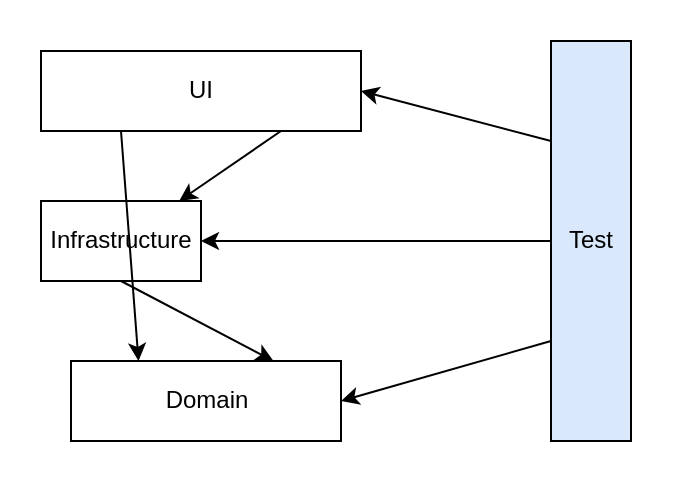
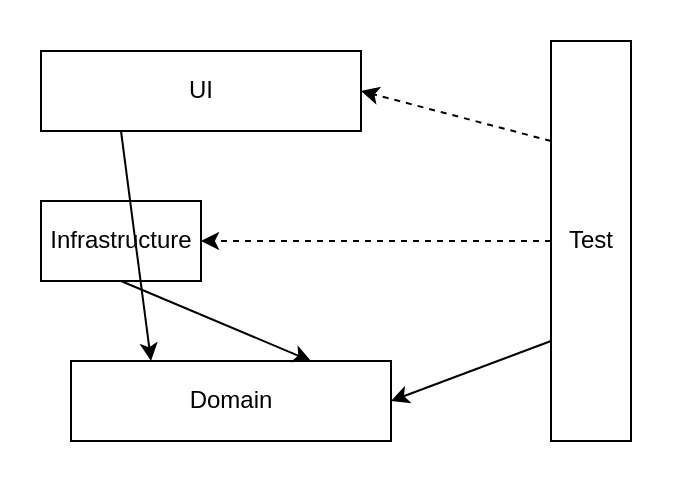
- <mxCell id="2" value="" style="edgeStyle=none;html=1;exitX=0;exitY=0.25;exitDx=0;exitDy=0;entryX=1;entryY=0.5;entryDx=0;entryDy=0;" edge="1" parent="1" source="8" target="4"><mxGeometry relative="1" as="geometry" /></mxCell>
+ <mxCell id="2" value="" style="edgeStyle=none;html=1;exitX=0;exitY=0.25;exitDx=0;exitDy=0;entryX=1;entryY=0.5;entryDx=0;entryDy=0;dashed=1;" edge="1" parent="1" source="8" target="4"><mxGeometry relative="1" as="geometry" /></mxCell>
- <mxCell id="3" value="" style="edgeStyle=none;html=1;exitX=0.75;exitY=1;exitDx=0;exitDy=0;" edge="1" parent="1" source="4" target="5"><mxGeometry relative="1" as="geometry" /></mxCell>
- <mxCell id="7" value="" style="edgeStyle=none;html=1;" edge="1" parent="1" source="8" target="5"><mxGeometry relative="1" as="geometry" /></mxCell>
+ <mxCell id="7" value="" style="edgeStyle=none;html=1;dashed=1;" edge="1" parent="1" source="8" target="5"><mxGeometry relative="1" as="geometry" /></mxCell>
- <mxCell id="8" value="Test" style="html=1;fillColor=#dae8fc;" vertex="1" parent="1"><mxGeometry x="275" y="20" width="40" height="200" as="geometry" /></mxCell>
+ <mxCell id="8" value="Test" style="html=1;" vertex="1" parent="1"><mxGeometry x="275" y="20" width="40" height="200" as="geometry" /></mxCell>
- <mxCell id="6" value="Domain" style="html=1;" vertex="1" parent="1"><mxGeometry x="35" y="180" width="135" height="40" as="geometry" /></mxCell>
+ <mxCell id="6" value="Domain" style="html=1;" vertex="1" parent="1"><mxGeometry x="35" y="180" width="160" height="40" as="geometry" /></mxCell>
